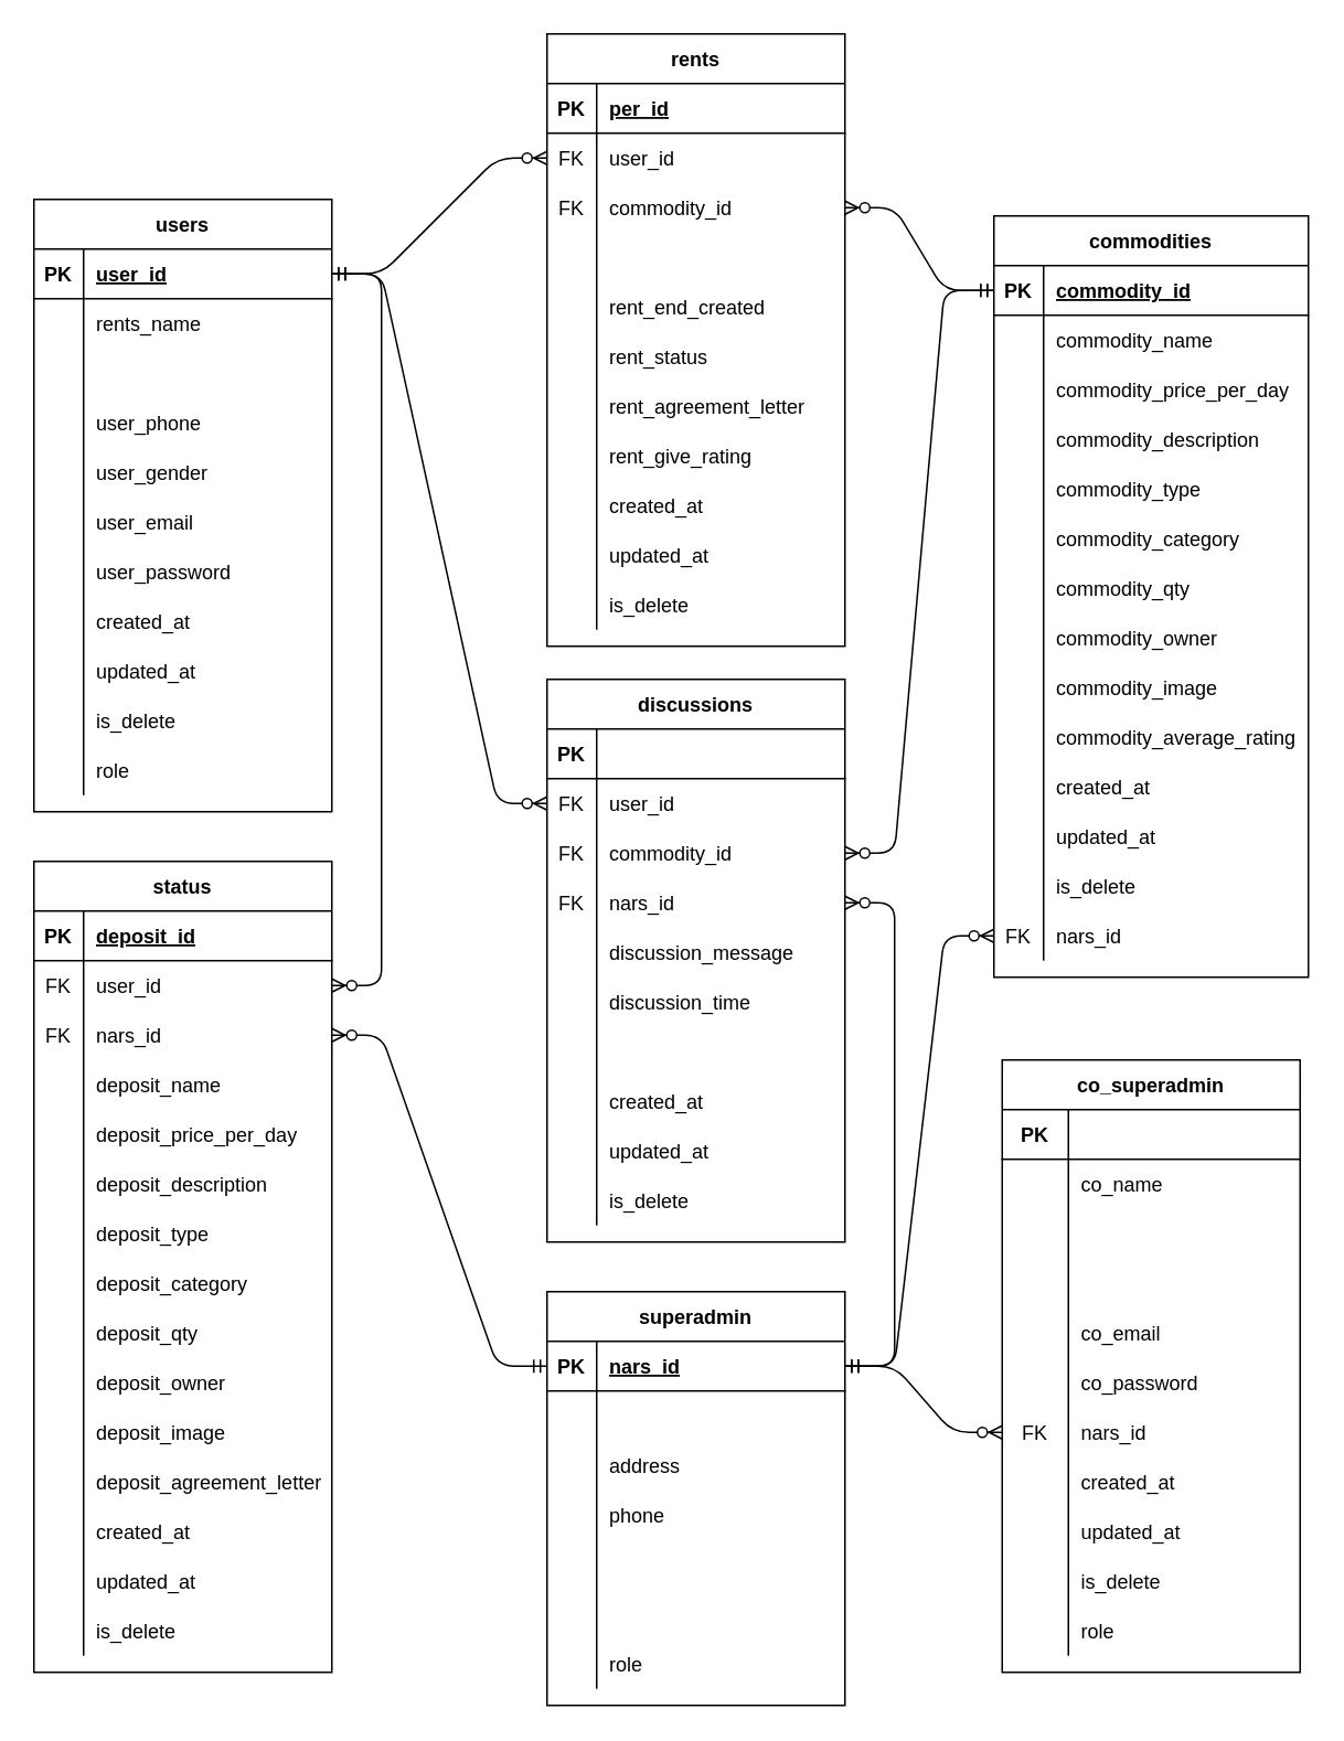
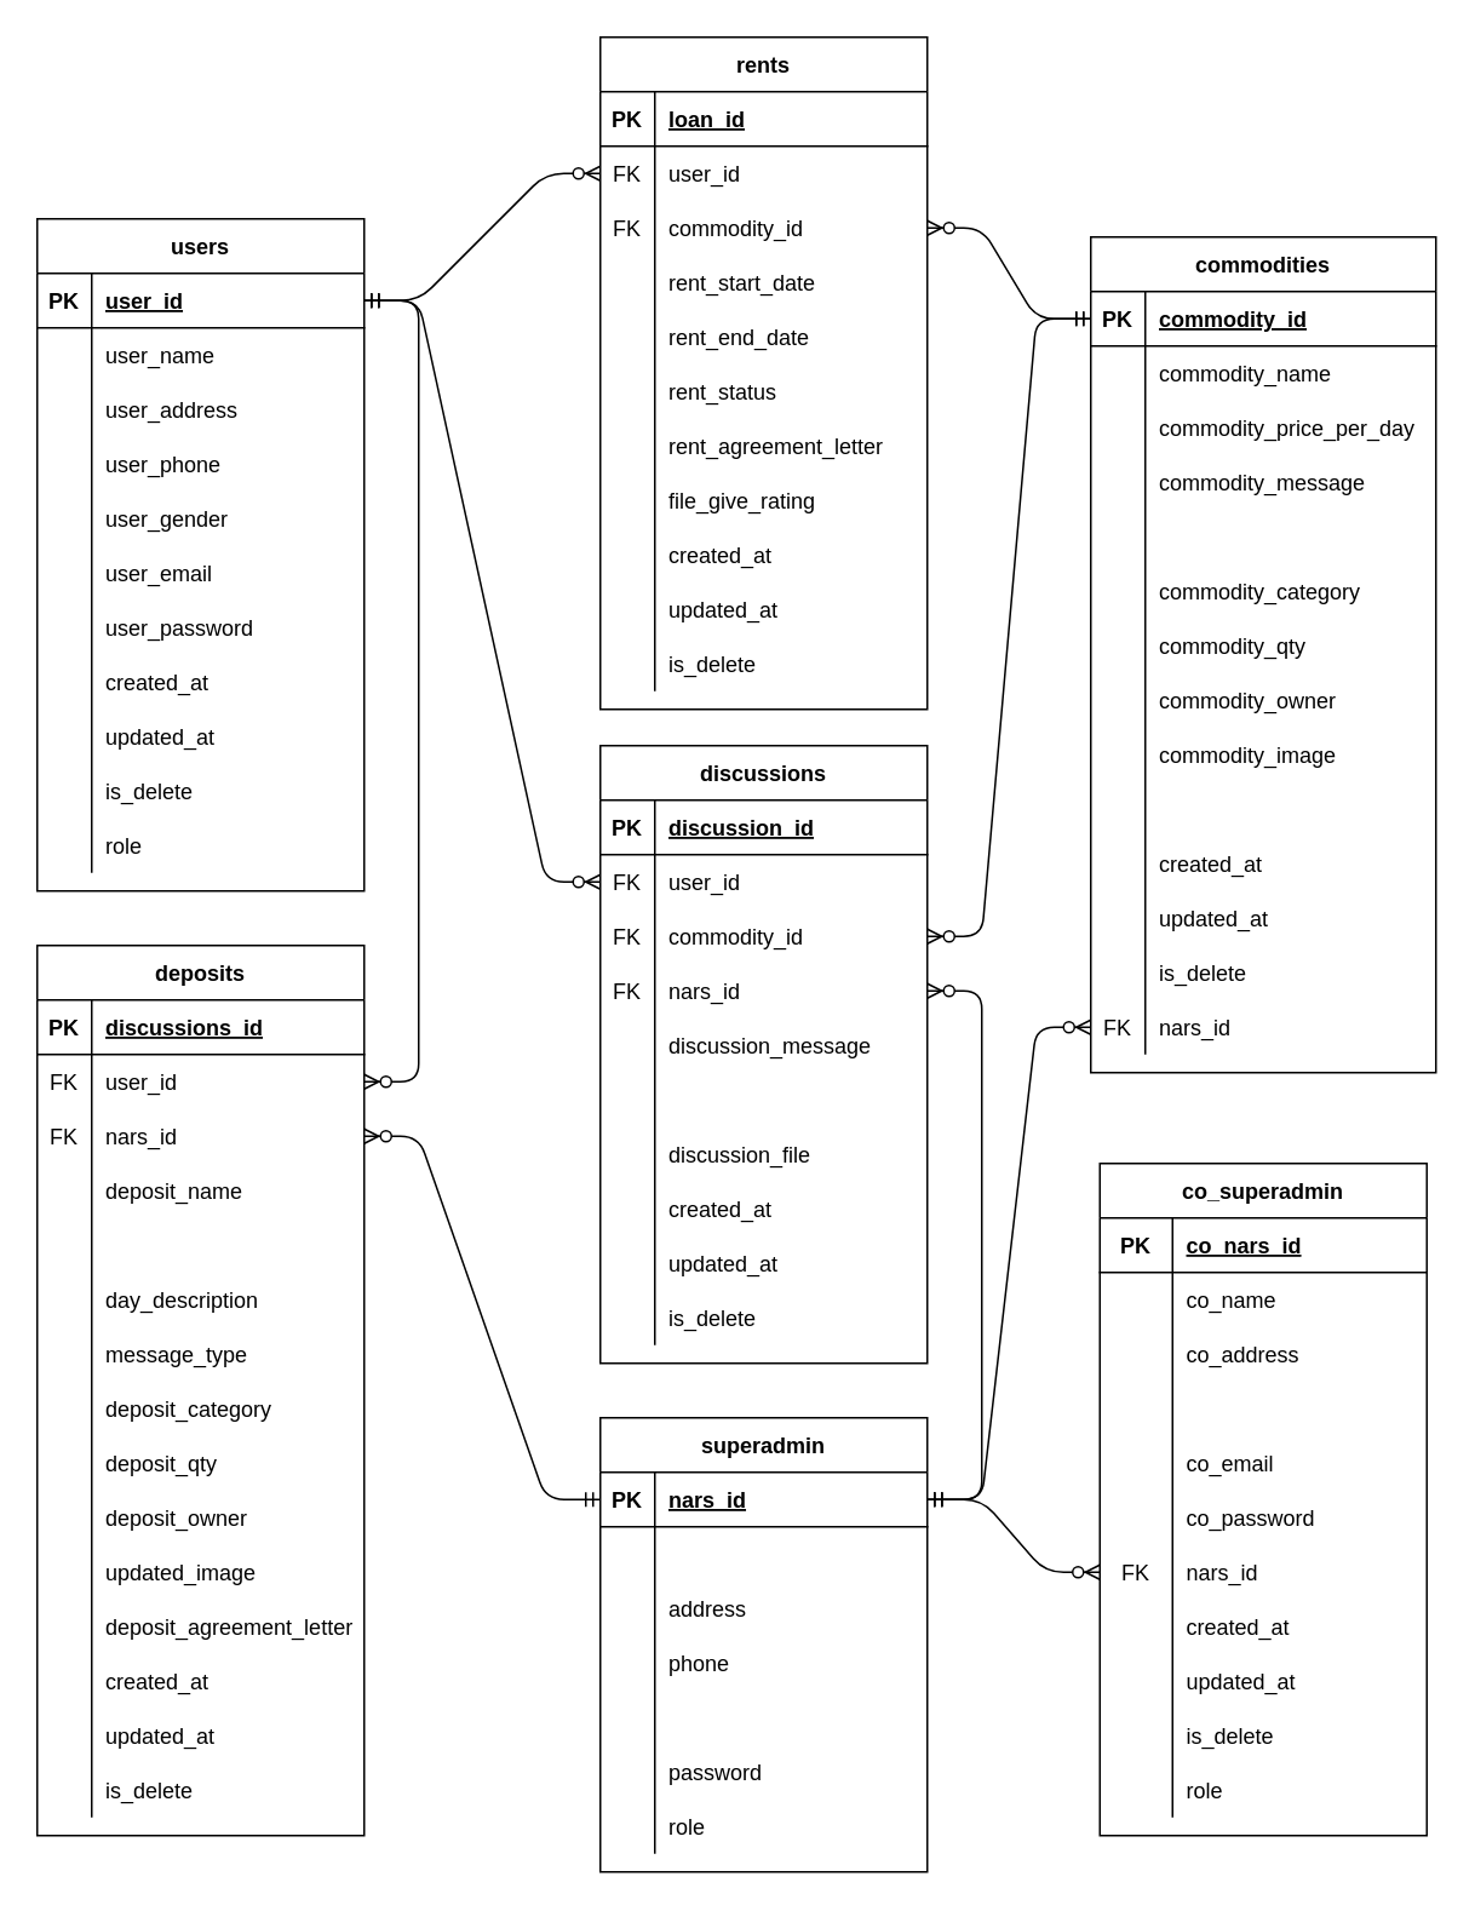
- <mxCell id="82" value="per_id" style="shape=partialRectangle;connectable=0;fillColor=none;top=0;left=0;bottom=0;right=0;align=left;spacingLeft=6;fontStyle=5;overflow=hidden;" parent="80" vertex="1"><mxGeometry x="30" width="150" height="30" as="geometry" /></mxCell>
+ <mxCell id="82" value="loan_id" style="shape=partialRectangle;connectable=0;fillColor=none;top=0;left=0;bottom=0;right=0;align=left;spacingLeft=6;fontStyle=5;overflow=hidden;" parent="80" vertex="1"><mxGeometry x="30" width="150" height="30" as="geometry" /></mxCell>
+ <mxCell id="91" value="rent_start_date" style="shape=partialRectangle;connectable=0;fillColor=none;top=0;left=0;bottom=0;right=0;align=left;spacingLeft=6;overflow=hidden;" parent="89" vertex="1"><mxGeometry x="30" width="150" height="30" as="geometry" /></mxCell>
- <mxCell id="94" value="rent_end_created" style="shape=partialRectangle;connectable=0;fillColor=none;top=0;left=0;bottom=0;right=0;align=left;spacingLeft=6;overflow=hidden;" parent="92" vertex="1"><mxGeometry x="30" width="150" height="30" as="geometry" /></mxCell>
+ <mxCell id="94" value="rent_end_date" style="shape=partialRectangle;connectable=0;fillColor=none;top=0;left=0;bottom=0;right=0;align=left;spacingLeft=6;overflow=hidden;" parent="92" vertex="1"><mxGeometry x="30" width="150" height="30" as="geometry" /></mxCell>
- <mxCell id="8" value="rents_name" style="shape=partialRectangle;connectable=0;fillColor=none;top=0;left=0;bottom=0;right=0;align=left;spacingLeft=6;overflow=hidden;" parent="6" vertex="1"><mxGeometry x="30" width="150" height="30" as="geometry" /></mxCell>
+ <mxCell id="8" value="user_name" style="shape=partialRectangle;connectable=0;fillColor=none;top=0;left=0;bottom=0;right=0;align=left;spacingLeft=6;overflow=hidden;" parent="6" vertex="1"><mxGeometry x="30" width="150" height="30" as="geometry" /></mxCell>
+ <mxCell id="11" value="user_address" style="shape=partialRectangle;connectable=0;fillColor=none;top=0;left=0;bottom=0;right=0;align=left;spacingLeft=6;overflow=hidden;" parent="9" vertex="1"><mxGeometry x="30" width="150" height="30" as="geometry" /></mxCell>
- <mxCell id="48" value="commodity_description" style="shape=partialRectangle;connectable=0;fillColor=none;top=0;left=0;bottom=0;right=0;align=left;spacingLeft=6;overflow=hidden;" parent="46" vertex="1"><mxGeometry x="30" width="160" height="30" as="geometry" /></mxCell>
+ <mxCell id="48" value="commodity_message" style="shape=partialRectangle;connectable=0;fillColor=none;top=0;left=0;bottom=0;right=0;align=left;spacingLeft=6;overflow=hidden;" parent="46" vertex="1"><mxGeometry x="30" width="160" height="30" as="geometry" /></mxCell>
- <mxCell id="103" value="rent_give_rating" style="shape=partialRectangle;connectable=0;fillColor=none;top=0;left=0;bottom=0;right=0;align=left;spacingLeft=6;overflow=hidden;" parent="101" vertex="1"><mxGeometry x="30" width="150" height="30" as="geometry" /></mxCell>
+ <mxCell id="103" value="file_give_rating" style="shape=partialRectangle;connectable=0;fillColor=none;top=0;left=0;bottom=0;right=0;align=left;spacingLeft=6;overflow=hidden;" parent="101" vertex="1"><mxGeometry x="30" width="150" height="30" as="geometry" /></mxCell>
- <mxCell id="51" value="commodity_type" style="shape=partialRectangle;connectable=0;fillColor=none;top=0;left=0;bottom=0;right=0;align=left;spacingLeft=6;overflow=hidden;" parent="49" vertex="1"><mxGeometry x="30" width="160" height="30" as="geometry" /></mxCell>
- <mxCell id="66" value="commodity_average_rating" style="shape=partialRectangle;connectable=0;fillColor=none;top=0;left=0;bottom=0;right=0;align=left;spacingLeft=6;overflow=hidden;" parent="64" vertex="1"><mxGeometry x="30" width="160" height="30" as="geometry" /></mxCell>
+ <mxCell id="221" value="discussion_id" style="shape=partialRectangle;connectable=0;fillColor=none;top=0;left=0;bottom=0;right=0;align=left;spacingLeft=6;fontStyle=5;overflow=hidden;" parent="219" vertex="1"><mxGeometry x="30" width="150" height="30" as="geometry" /></mxCell>
- <mxCell id="169" value="status" style="shape=table;startSize=30;container=1;collapsible=1;childLayout=tableLayout;fixedRows=1;rowLines=0;fontStyle=1;align=center;resizeLast=1;" parent="1" vertex="1"><mxGeometry x="20" y="520" width="180" height="490" as="geometry" /></mxCell>
+ <mxCell id="169" value="deposits" style="shape=table;startSize=30;container=1;collapsible=1;childLayout=tableLayout;fixedRows=1;rowLines=0;fontStyle=1;align=center;resizeLast=1;" parent="1" vertex="1"><mxGeometry x="20" y="520" width="180" height="490" as="geometry" /></mxCell>
- <mxCell id="172" value="deposit_id" style="shape=partialRectangle;connectable=0;fillColor=none;top=0;left=0;bottom=0;right=0;align=left;spacingLeft=6;fontStyle=5;overflow=hidden;" parent="170" vertex="1"><mxGeometry x="30" width="150" height="30" as="geometry" /></mxCell>
+ <mxCell id="172" value="discussions_id" style="shape=partialRectangle;connectable=0;fillColor=none;top=0;left=0;bottom=0;right=0;align=left;spacingLeft=6;fontStyle=5;overflow=hidden;" parent="170" vertex="1"><mxGeometry x="30" width="150" height="30" as="geometry" /></mxCell>
- <mxCell id="236" value="discussion_time" style="shape=partialRectangle;connectable=0;fillColor=none;top=0;left=0;bottom=0;right=0;align=left;spacingLeft=6;overflow=hidden;" parent="234" vertex="1"><mxGeometry x="30" width="150" height="30" as="geometry" /></mxCell>
+ <mxCell id="239" value="discussion_file" style="shape=partialRectangle;connectable=0;fillColor=none;top=0;left=0;bottom=0;right=0;align=left;spacingLeft=6;overflow=hidden;" parent="237" vertex="1"><mxGeometry x="30" width="150" height="30" as="geometry" /></mxCell>
- <mxCell id="184" value="deposit_price_per_day" style="shape=partialRectangle;connectable=0;fillColor=none;top=0;left=0;bottom=0;right=0;align=left;spacingLeft=6;overflow=hidden;" parent="182" vertex="1"><mxGeometry x="30" width="150" height="30" as="geometry" /></mxCell>
+ <mxCell id="139" value="co_nars_id" style="shape=partialRectangle;connectable=0;fillColor=none;top=0;left=0;bottom=0;right=0;align=left;spacingLeft=6;fontStyle=5;overflow=hidden;" parent="137" vertex="1"><mxGeometry x="40" width="140" height="30" as="geometry" /></mxCell>
- <mxCell id="187" value="deposit_description" style="shape=partialRectangle;connectable=0;fillColor=none;top=0;left=0;bottom=0;right=0;align=left;spacingLeft=6;overflow=hidden;" parent="185" vertex="1"><mxGeometry x="30" width="150" height="30" as="geometry" /></mxCell>
+ <mxCell id="187" value="day_description" style="shape=partialRectangle;connectable=0;fillColor=none;top=0;left=0;bottom=0;right=0;align=left;spacingLeft=6;overflow=hidden;" parent="185" vertex="1"><mxGeometry x="30" width="150" height="30" as="geometry" /></mxCell>
+ <mxCell id="145" value="co_address" style="shape=partialRectangle;connectable=0;fillColor=none;top=0;left=0;bottom=0;right=0;align=left;spacingLeft=6;overflow=hidden;" parent="143" vertex="1"><mxGeometry x="40" width="140" height="30" as="geometry" /></mxCell>
- <mxCell id="190" value="deposit_type" style="shape=partialRectangle;connectable=0;fillColor=none;top=0;left=0;bottom=0;right=0;align=left;spacingLeft=6;overflow=hidden;" parent="188" vertex="1"><mxGeometry x="30" width="150" height="30" as="geometry" /></mxCell>
+ <mxCell id="190" value="message_type" style="shape=partialRectangle;connectable=0;fillColor=none;top=0;left=0;bottom=0;right=0;align=left;spacingLeft=6;overflow=hidden;" parent="188" vertex="1"><mxGeometry x="30" width="150" height="30" as="geometry" /></mxCell>
- <mxCell id="202" value="deposit_image" style="shape=partialRectangle;connectable=0;fillColor=none;top=0;left=0;bottom=0;right=0;align=left;spacingLeft=6;overflow=hidden;" parent="200" vertex="1"><mxGeometry x="30" width="150" height="30" as="geometry" /></mxCell>
+ <mxCell id="202" value="updated_image" style="shape=partialRectangle;connectable=0;fillColor=none;top=0;left=0;bottom=0;right=0;align=left;spacingLeft=6;overflow=hidden;" parent="200" vertex="1"><mxGeometry x="30" width="150" height="30" as="geometry" /></mxCell>
+ <mxCell id="131" value="password" style="shape=partialRectangle;connectable=0;fillColor=none;top=0;left=0;bottom=0;right=0;align=left;spacingLeft=6;overflow=hidden;" parent="129" vertex="1"><mxGeometry x="30" width="150" height="30" as="geometry" /></mxCell>
